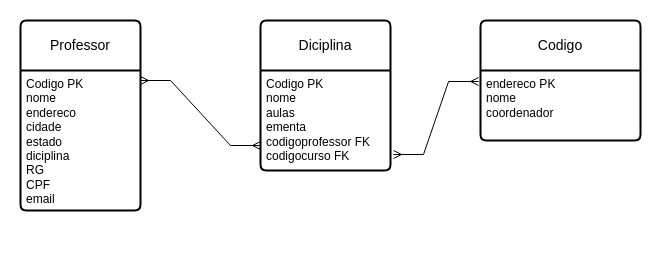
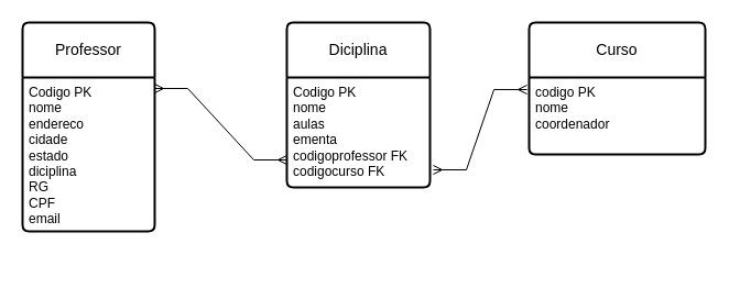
- <mxCell id="6" value="Codigo" style="swimlane;childLayout=stackLayout;horizontal=1;startSize=50;horizontalStack=0;rounded=1;fontSize=14;fontStyle=0;strokeWidth=2;resizeParent=0;resizeLast=1;shadow=0;dashed=0;align=center;arcSize=4;whiteSpace=wrap;html=1;" vertex="1" parent="1"><mxGeometry x="480" y="20" width="160" height="120" as="geometry" /></mxCell>
+ <mxCell id="6" value="Curso" style="swimlane;childLayout=stackLayout;horizontal=1;startSize=50;horizontalStack=0;rounded=1;fontSize=14;fontStyle=0;strokeWidth=2;resizeParent=0;resizeLast=1;shadow=0;dashed=0;align=center;arcSize=4;whiteSpace=wrap;html=1;" vertex="1" parent="1"><mxGeometry x="480" y="20" width="160" height="120" as="geometry" /></mxCell>
- <mxCell id="7" value="endereco PK&lt;div&gt;nome&amp;nbsp;&lt;/div&gt;&lt;div&gt;coordenador&lt;/div&gt;" style="align=left;strokeColor=none;fillColor=none;spacingLeft=4;fontSize=12;verticalAlign=top;resizable=0;rotatable=0;part=1;html=1;" vertex="1" parent="6"><mxGeometry y="50" width="160" height="70" as="geometry" /></mxCell>
+ <mxCell id="7" value="codigo PK&lt;div&gt;nome&amp;nbsp;&lt;/div&gt;&lt;div&gt;coordenador&lt;/div&gt;" style="align=left;strokeColor=none;fillColor=none;spacingLeft=4;fontSize=12;verticalAlign=top;resizable=0;rotatable=0;part=1;html=1;" vertex="1" parent="6"><mxGeometry y="50" width="160" height="70" as="geometry" /></mxCell>
